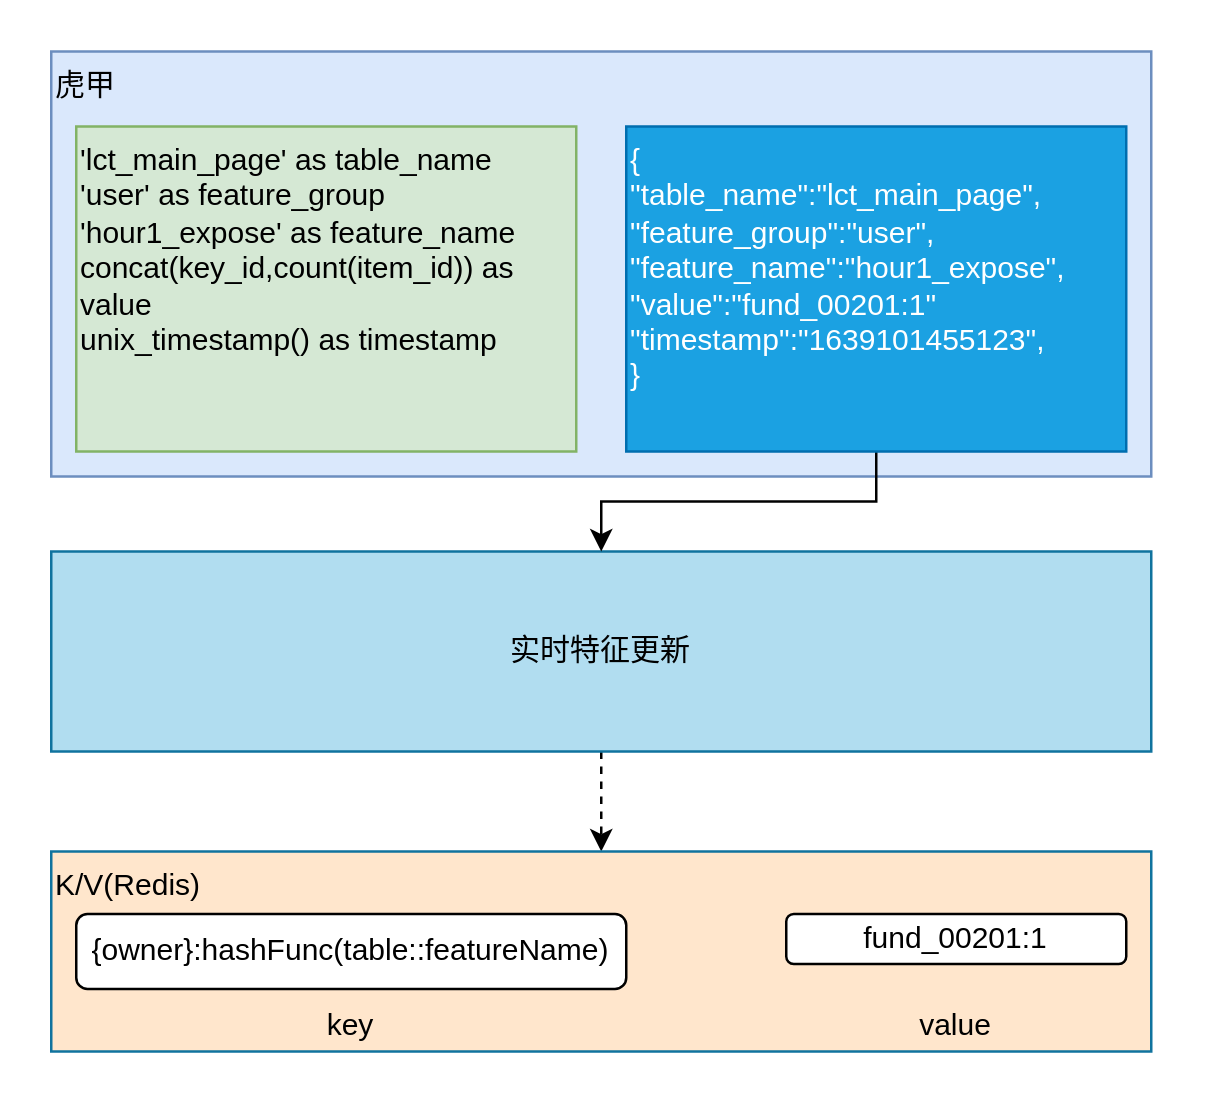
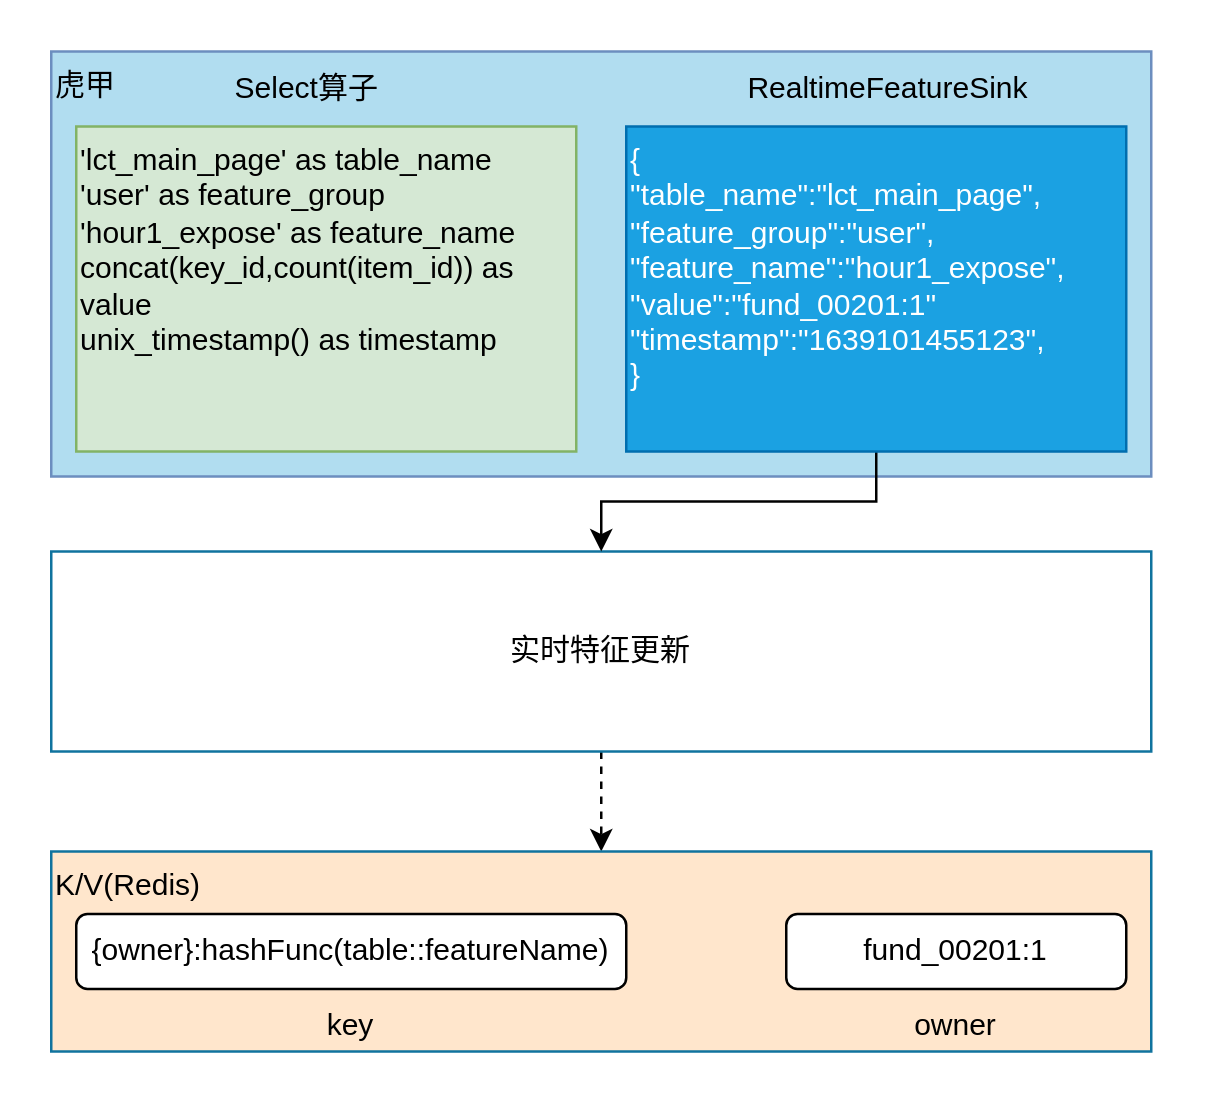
+ <mxCell id="14" value="Select算子" style="text;html=1;strokeColor=none;fillColor=none;align=center;verticalAlign=middle;whiteSpace=wrap;rounded=0;" parent="1" vertex="1"><mxGeometry x="90" y="20" width="65" height="30" as="geometry" /></mxCell>
+ <mxCell id="13" value="RealtimeFeatureSink" style="text;html=1;strokeColor=none;fillColor=none;align=center;verticalAlign=middle;whiteSpace=wrap;rounded=0;" parent="1" vertex="1"><mxGeometry x="325" y="20" width="60" height="30" as="geometry" /></mxCell>
- <mxCell id="2" value="虎甲" style="rounded=0;whiteSpace=wrap;html=1;align=left;verticalAlign=top;fillColor=#dae8fc;strokeColor=#6c8ebf;" parent="1" vertex="1"><mxGeometry x="20" y="20" width="440" height="170" as="geometry" /></mxCell>
+ <mxCell id="2" value="虎甲" style="rounded=0;whiteSpace=wrap;html=1;align=left;verticalAlign=top;fillColor=#b1ddf0;strokeColor=#6c8ebf;" parent="1" vertex="1"><mxGeometry x="20" y="20" width="440" height="170" as="geometry" /></mxCell>
- <mxCell id="4" value="实时特征更新" style="whiteSpace=wrap;html=1;rounded=0;fillColor=#b1ddf0;strokeColor=#10739e;" parent="1" vertex="1"><mxGeometry x="20" y="220" width="440" height="80" as="geometry" /></mxCell>
+ <mxCell id="4" value="实时特征更新" style="whiteSpace=wrap;html=1;rounded=0;fillColor=#ffffff;strokeColor=#10739e;" parent="1" vertex="1"><mxGeometry x="20" y="220" width="440" height="80" as="geometry" /></mxCell>
- <mxCell id="11" value="fund_00201:1" style="rounded=1;whiteSpace=wrap;html=1;" parent="1" vertex="1"><mxGeometry x="314" y="365" width="136" height="20" as="geometry" /></mxCell>
+ <mxCell id="11" value="fund_00201:1" style="rounded=1;whiteSpace=wrap;html=1;" parent="1" vertex="1"><mxGeometry x="314" y="365" width="136" height="30" as="geometry" /></mxCell>
- <mxCell id="12" value="value" style="text;html=1;strokeColor=none;fillColor=none;align=center;verticalAlign=middle;whiteSpace=wrap;rounded=0;" parent="1" vertex="1"><mxGeometry x="352" y="395" width="60" height="30" as="geometry" /></mxCell>
+ <mxCell id="12" value="owner" style="text;html=1;strokeColor=none;fillColor=none;align=center;verticalAlign=middle;whiteSpace=wrap;rounded=0;" parent="1" vertex="1"><mxGeometry x="352" y="395" width="60" height="30" as="geometry" /></mxCell>
